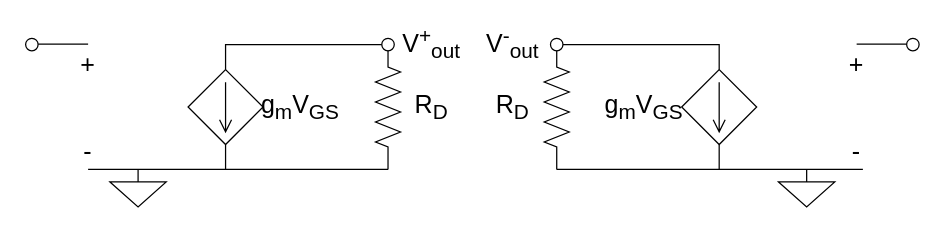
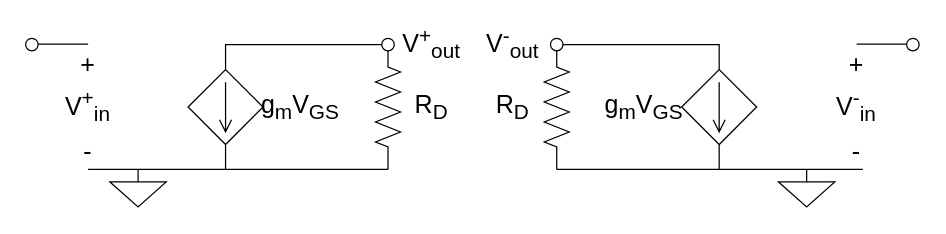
+ <mxCell id="13" value="V&lt;sup&gt;+&lt;/sup&gt;&lt;font style=&quot;font-size: 20px;&quot;&gt;&lt;sub&gt;in&lt;/sub&gt;&lt;/font&gt;" style="text;html=1;align=center;verticalAlign=middle;whiteSpace=wrap;rounded=0;fontSize=20;" vertex="1" parent="1"><mxGeometry x="40" y="70" width="60" height="30" as="geometry" /></mxCell>
+ <mxCell id="28" value="V&lt;sup&gt;-&lt;/sup&gt;&lt;font style=&quot;font-size: 20px;&quot;&gt;&lt;sub&gt;in&lt;/sub&gt;&lt;/font&gt;" style="text;html=1;align=center;verticalAlign=middle;whiteSpace=wrap;rounded=0;fontSize=20;flipH=0;" vertex="1" parent="1"><mxGeometry x="655" y="70" width="60" height="30" as="geometry" /></mxCell>
